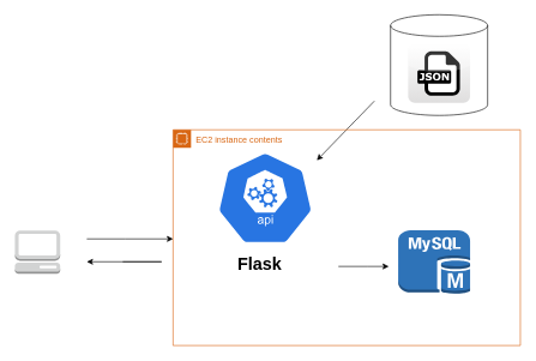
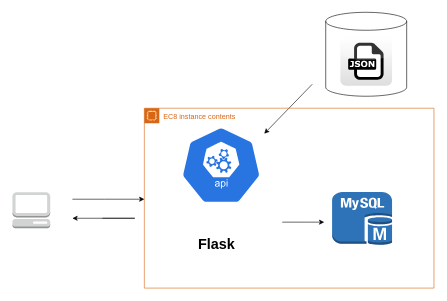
- <mxCell id="12" value="EC2 instance contents" style="points=[[0,0],[0.25,0],[0.5,0],[0.75,0],[1,0],[1,0.25],[1,0.5],[1,0.75],[1,1],[0.75,1],[0.5,1],[0.25,1],[0,1],[0,0.75],[0,0.5],[0,0.25]];outlineConnect=0;gradientColor=none;html=1;whiteSpace=wrap;fontSize=12;fontStyle=0;container=1;pointerEvents=0;collapsible=0;recursiveResize=0;shape=mxgraph.aws4.group;grIcon=mxgraph.aws4.group_ec2_instance_contents;strokeColor=#D86613;fillColor=none;verticalAlign=top;align=left;spacingLeft=30;fontColor=#D86613;dashed=0;" vertex="1" parent="1"><mxGeometry x="240" y="180" width="483" height="300" as="geometry" /></mxCell>
+ <mxCell id="12" value="EC8 instance contents" style="points=[[0,0],[0.25,0],[0.5,0],[0.75,0],[1,0],[1,0.25],[1,0.5],[1,0.75],[1,1],[0.75,1],[0.5,1],[0.25,1],[0,1],[0,0.75],[0,0.5],[0,0.25]];outlineConnect=0;gradientColor=none;html=1;whiteSpace=wrap;fontSize=12;fontStyle=0;container=1;pointerEvents=0;collapsible=0;recursiveResize=0;shape=mxgraph.aws4.group;grIcon=mxgraph.aws4.group_ec2_instance_contents;strokeColor=#D86613;fillColor=none;verticalAlign=top;align=left;spacingLeft=30;fontColor=#D86613;dashed=0;" vertex="1" parent="1"><mxGeometry x="240" y="180" width="483" height="300" as="geometry" /></mxCell>
- <mxCell id="3" value="Flask" style="text;strokeColor=none;fillColor=none;html=1;fontSize=24;fontStyle=1;verticalAlign=middle;align=center;" vertex="1" parent="1"><mxGeometry x="310" y="348" width="100" height="40" as="geometry" /></mxCell>
+ <mxCell id="3" value="Flask" style="text;strokeColor=none;fillColor=none;html=1;fontSize=24;fontStyle=1;verticalAlign=middle;align=center;" vertex="1" parent="1"><mxGeometry x="310" y="388" width="100" height="40" as="geometry" /></mxCell>
